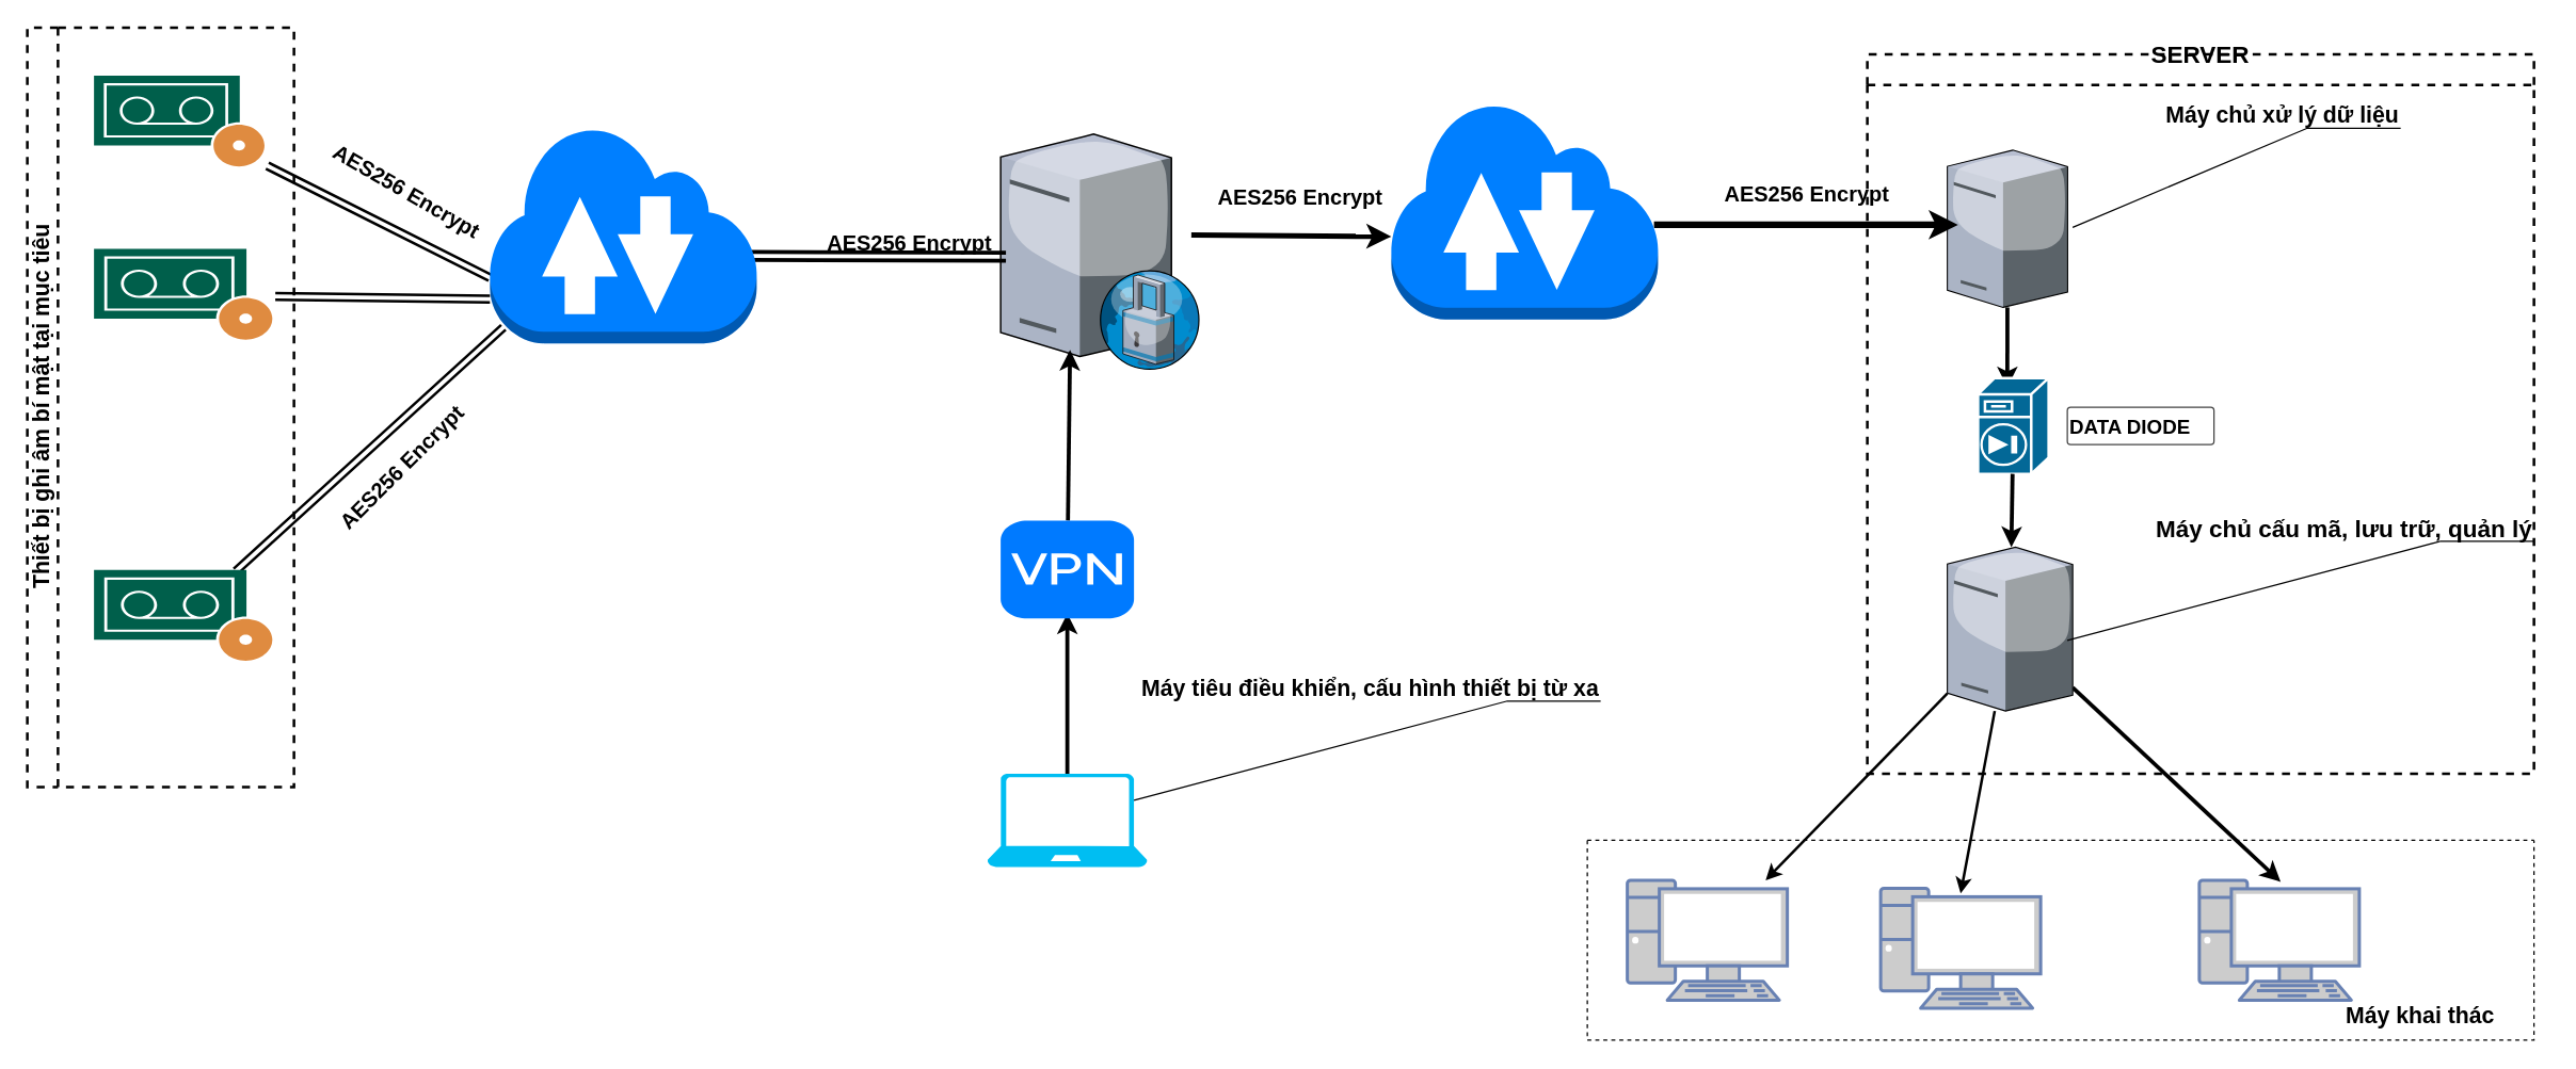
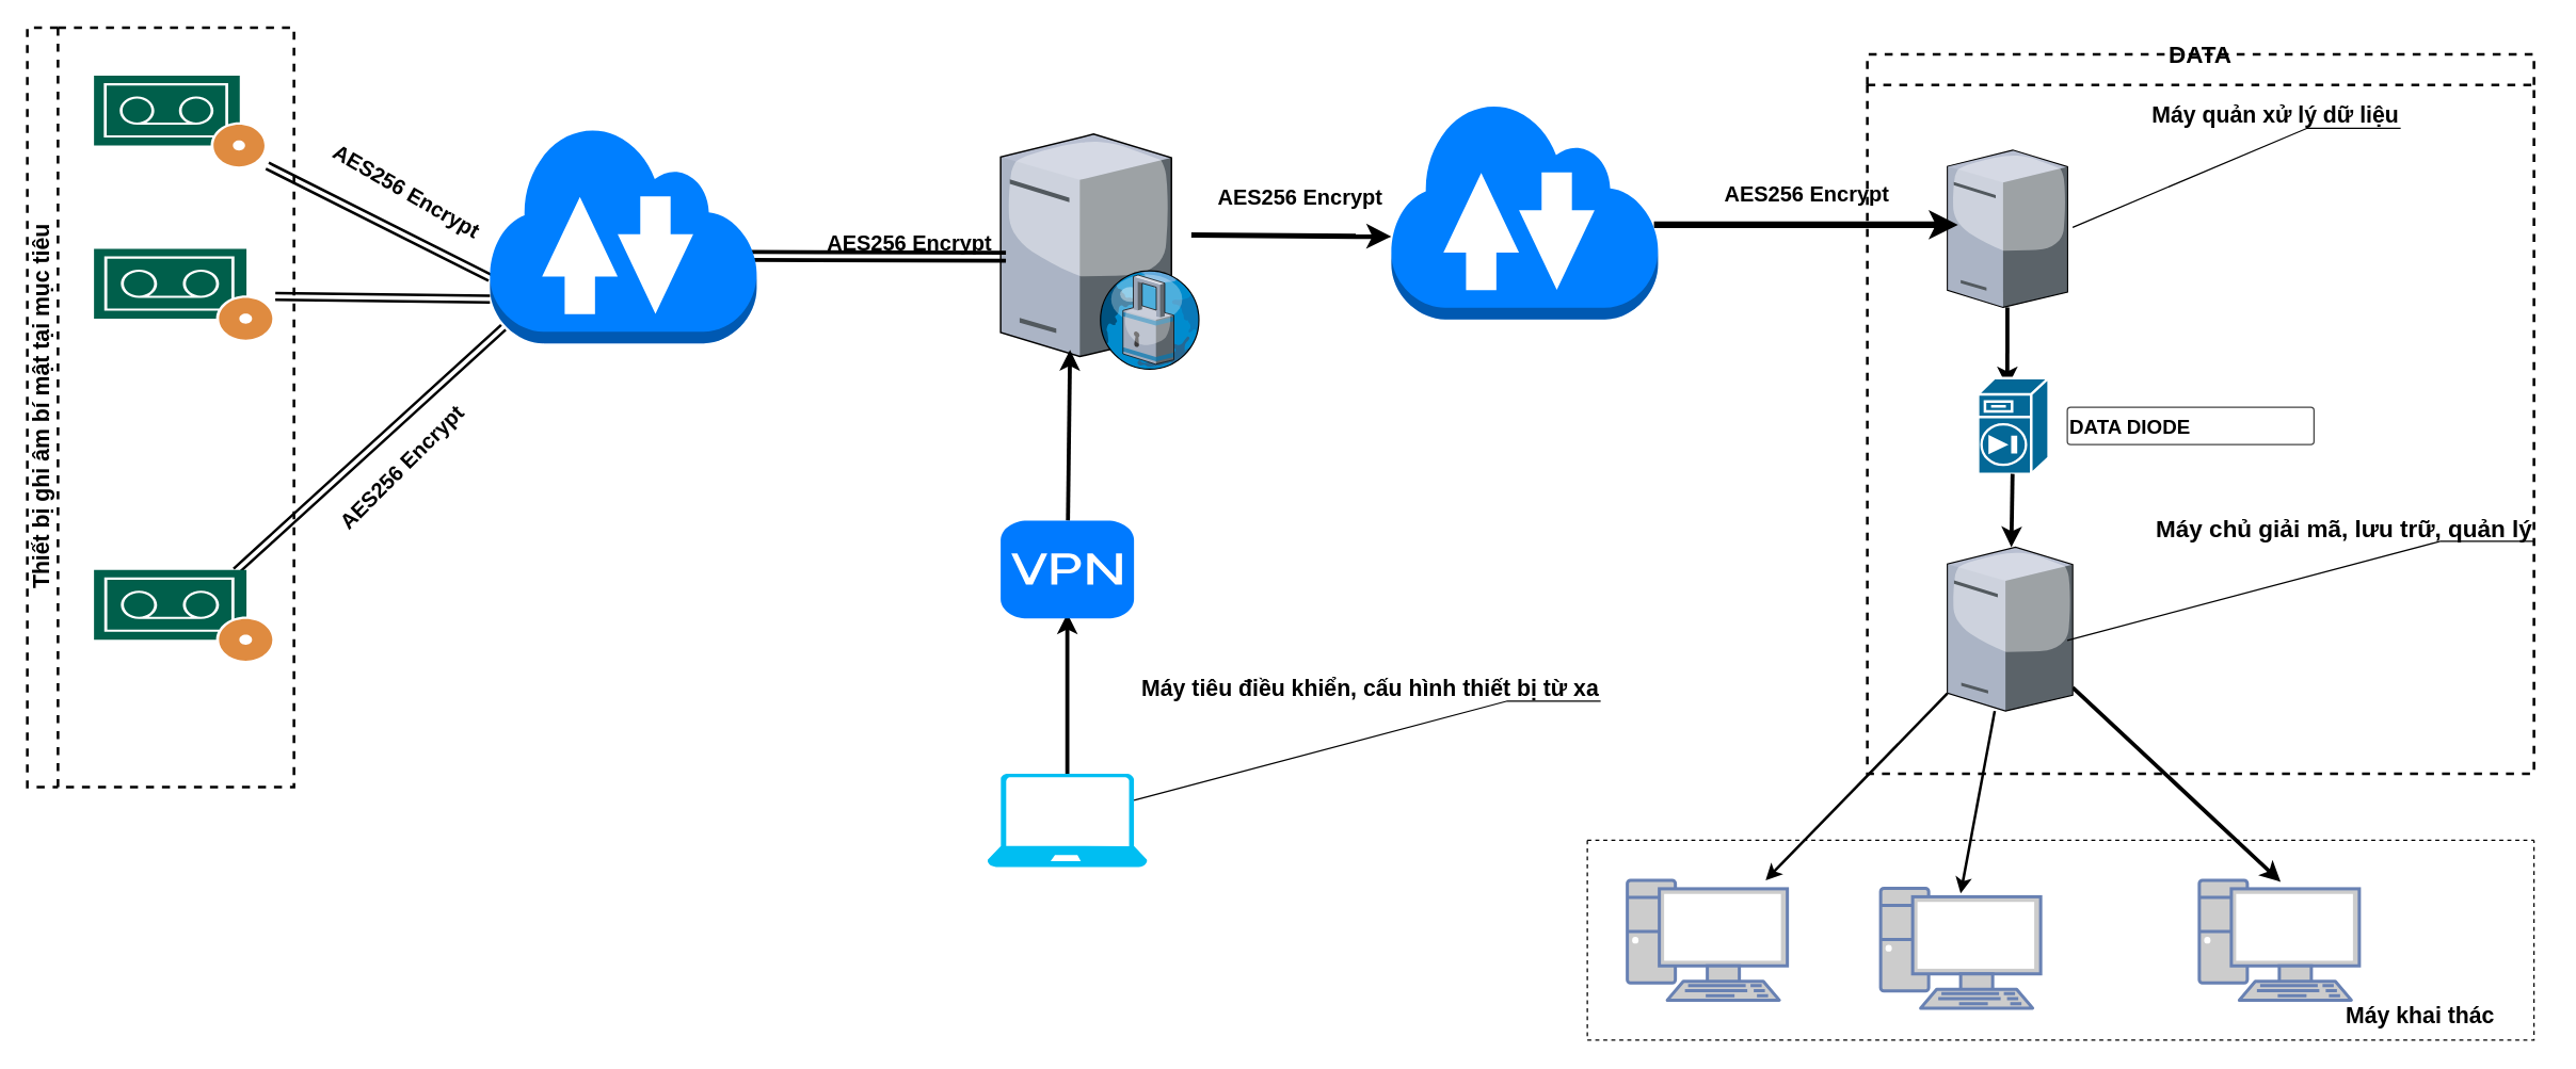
- <mxCell id="19" value="&lt;div style=&quot;font-size: 18px;&quot;&gt;&lt;font style=&quot;font-size: 18px;&quot;&gt;SERVER&lt;br&gt;&lt;/font&gt;&lt;/div&gt;&lt;div style=&quot;font-size: 18px;&quot;&gt;&lt;font style=&quot;font-size: 18px;&quot;&gt;&lt;br&gt;&lt;/font&gt;&lt;/div&gt;" style="swimlane;whiteSpace=wrap;html=1;dashed=1;strokeWidth=2;" vertex="1" parent="1"><mxGeometry x="1400" y="40" width="500" height="540" as="geometry" /></mxCell>
+ <mxCell id="19" value="&lt;div style=&quot;font-size: 18px;&quot;&gt;&lt;font style=&quot;font-size: 18px;&quot;&gt;DATA&lt;br&gt;&lt;/font&gt;&lt;/div&gt;&lt;div style=&quot;font-size: 18px;&quot;&gt;&lt;font style=&quot;font-size: 18px;&quot;&gt;&lt;br&gt;&lt;/font&gt;&lt;/div&gt;" style="swimlane;whiteSpace=wrap;html=1;dashed=1;strokeWidth=2;" vertex="1" parent="1"><mxGeometry x="1400" y="40" width="500" height="540" as="geometry" /></mxCell>
- <mxCell id="22" value="&lt;b&gt;&lt;font color=&quot;#000000&quot;&gt;Máy chủ xử lý dữ liệu&lt;/font&gt;&lt;/b&gt;" style="strokeWidth=1;shadow=0;dashed=0;align=center;html=1;shape=mxgraph.mockup.text.callout;linkText=;textSize=17;textColor=#666666;callDir=NE;callStyle=line;fontSize=17;fontColor=#666666;align=right;verticalAlign=top;strokeColor=#000000;" vertex="1" parent="19"><mxGeometry x="154" y="30" width="246" height="100" as="geometry" /></mxCell>
+ <mxCell id="22" value="&lt;b&gt;&lt;font color=&quot;#000000&quot;&gt;Máy quản xử lý dữ liệu&lt;/font&gt;&lt;/b&gt;" style="strokeWidth=1;shadow=0;dashed=0;align=center;html=1;shape=mxgraph.mockup.text.callout;linkText=;textSize=17;textColor=#666666;callDir=NE;callStyle=line;fontSize=17;fontColor=#666666;align=right;verticalAlign=top;strokeColor=#000000;" vertex="1" parent="19"><mxGeometry x="154" y="30" width="246" height="100" as="geometry" /></mxCell>
- <mxCell id="23" value="&lt;font style=&quot;font-size: 15px;&quot;&gt;&lt;b&gt;DATA DIODE&lt;/b&gt;&lt;/font&gt;" style="strokeWidth=1;html=1;shadow=0;dashed=0;shape=mxgraph.ios.iTextInput;strokeColor=#444444;buttonText=;fontSize=8;whiteSpace=wrap;align=left;" vertex="1" parent="19"><mxGeometry x="150" y="265" width="110" height="28" as="geometry" /></mxCell>
+ <mxCell id="23" value="&lt;font style=&quot;font-size: 15px;&quot;&gt;&lt;b&gt;DATA DIODE&lt;/b&gt;&lt;/font&gt;" style="strokeWidth=1;html=1;shadow=0;dashed=0;shape=mxgraph.ios.iTextInput;strokeColor=#444444;buttonText=;fontSize=8;whiteSpace=wrap;align=left;" vertex="1" parent="19"><mxGeometry x="150" y="265" width="185" height="28" as="geometry" /></mxCell>
- <mxCell id="24" value="&lt;font style=&quot;font-size: 18px;&quot; color=&quot;#000000&quot;&gt;&lt;b&gt;Máy chủ cấu mã, lưu trữ, quản lý&lt;/b&gt;&lt;/font&gt;" style="strokeWidth=1;shadow=0;dashed=0;align=center;html=1;shape=mxgraph.mockup.text.callout;linkText=;textSize=17;textColor=#666666;callDir=NE;callStyle=line;fontSize=17;fontColor=#666666;align=right;verticalAlign=top;strokeColor=#000000;" vertex="1" parent="19"><mxGeometry x="150" y="340" width="350" height="100" as="geometry" /></mxCell>
+ <mxCell id="24" value="&lt;font style=&quot;font-size: 18px;&quot; color=&quot;#000000&quot;&gt;&lt;b&gt;Máy chủ giải mã, lưu trữ, quản lý&lt;/b&gt;&lt;/font&gt;" style="strokeWidth=1;shadow=0;dashed=0;align=center;html=1;shape=mxgraph.mockup.text.callout;linkText=;textSize=17;textColor=#666666;callDir=NE;callStyle=line;fontSize=17;fontColor=#666666;align=right;verticalAlign=top;strokeColor=#000000;" vertex="1" parent="19"><mxGeometry x="150" y="340" width="350" height="100" as="geometry" /></mxCell>
